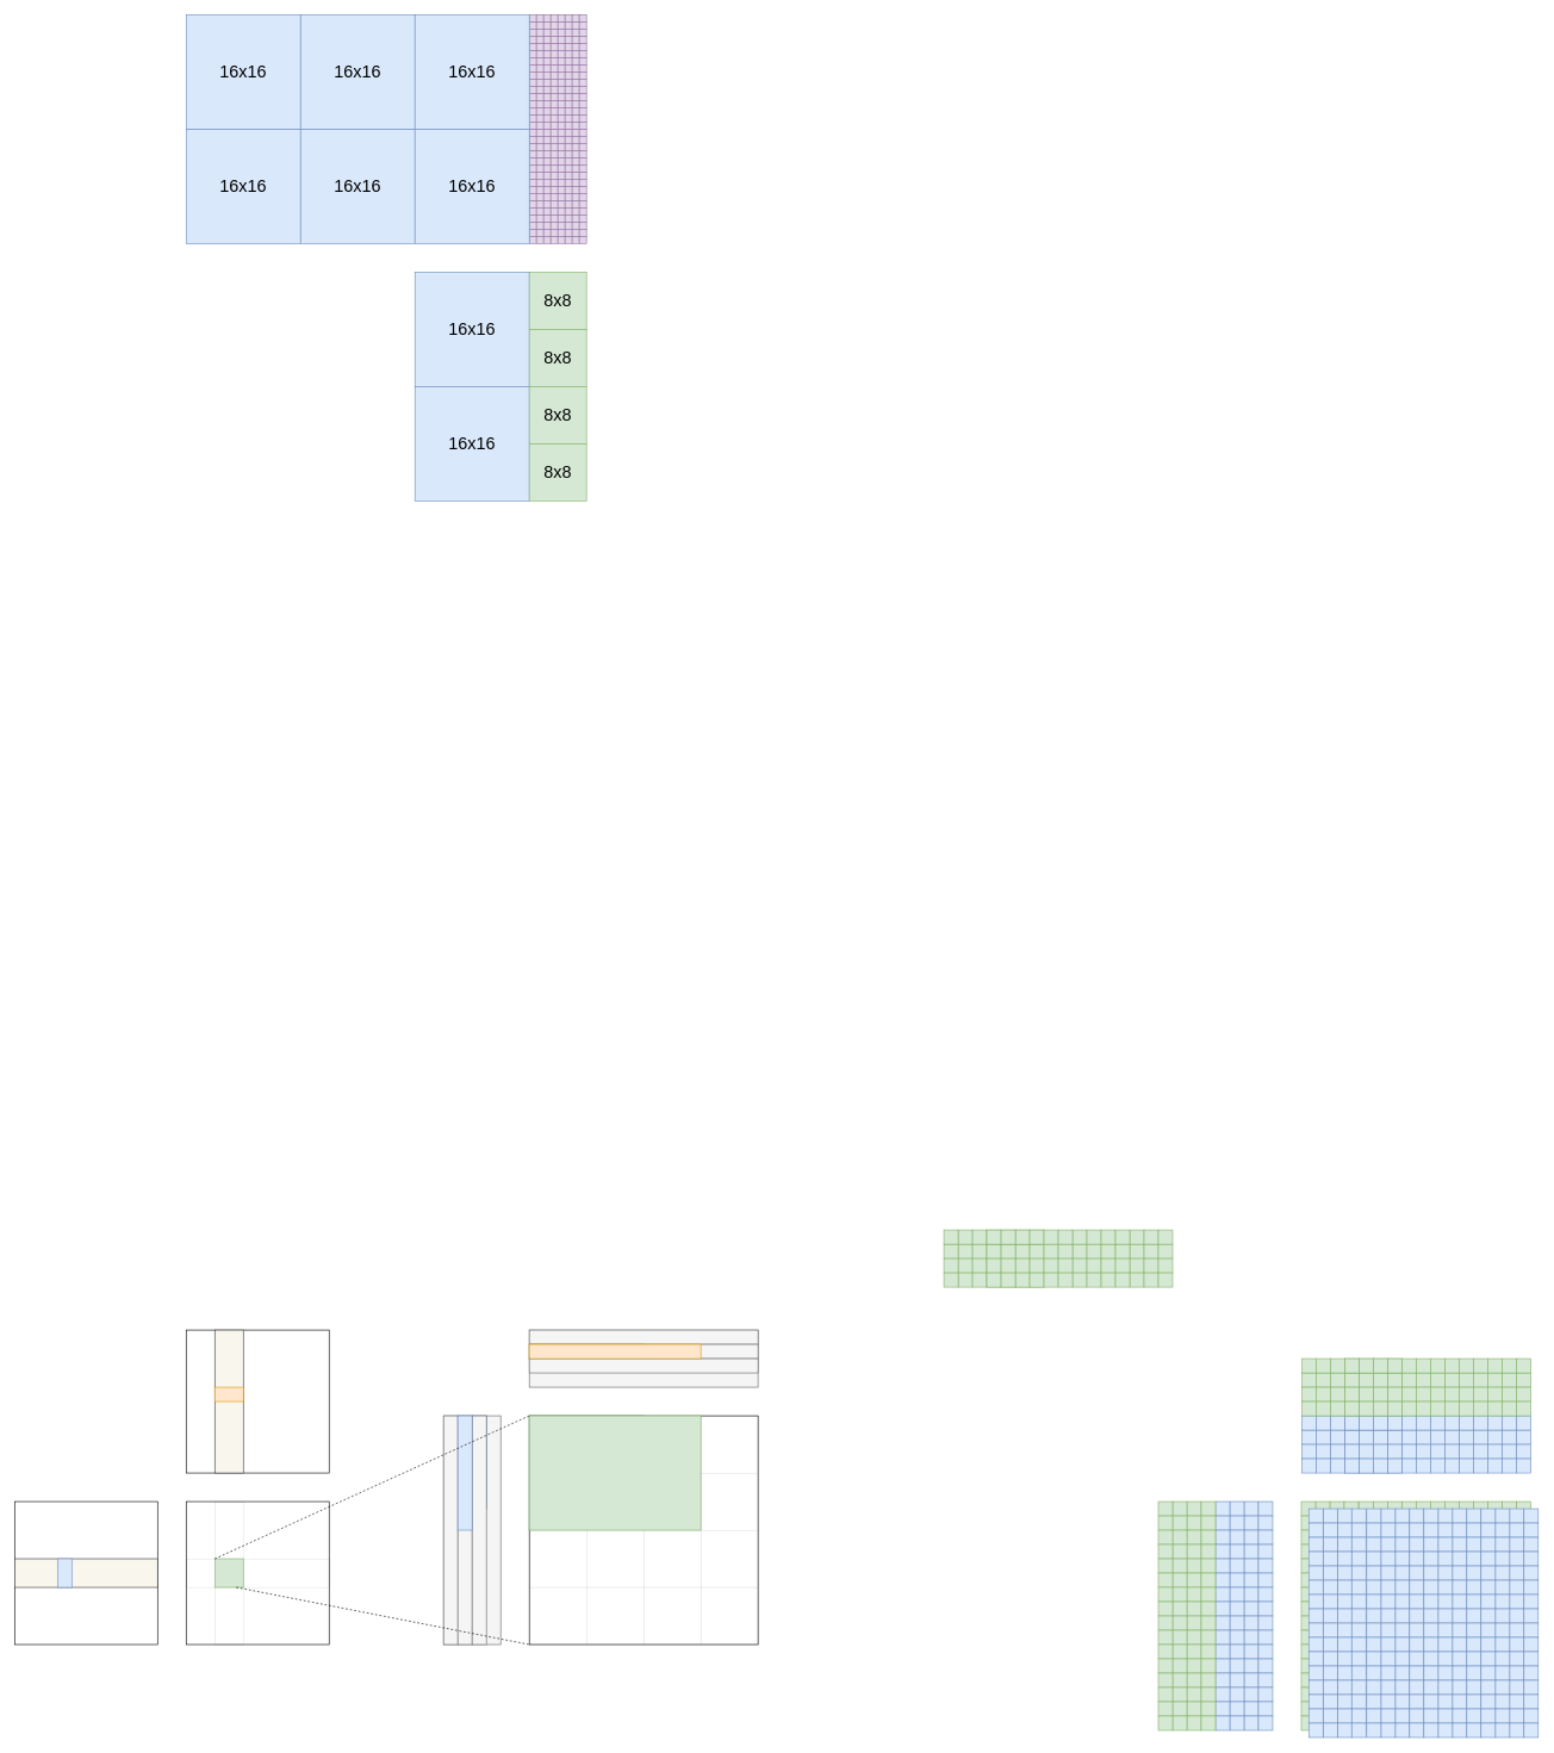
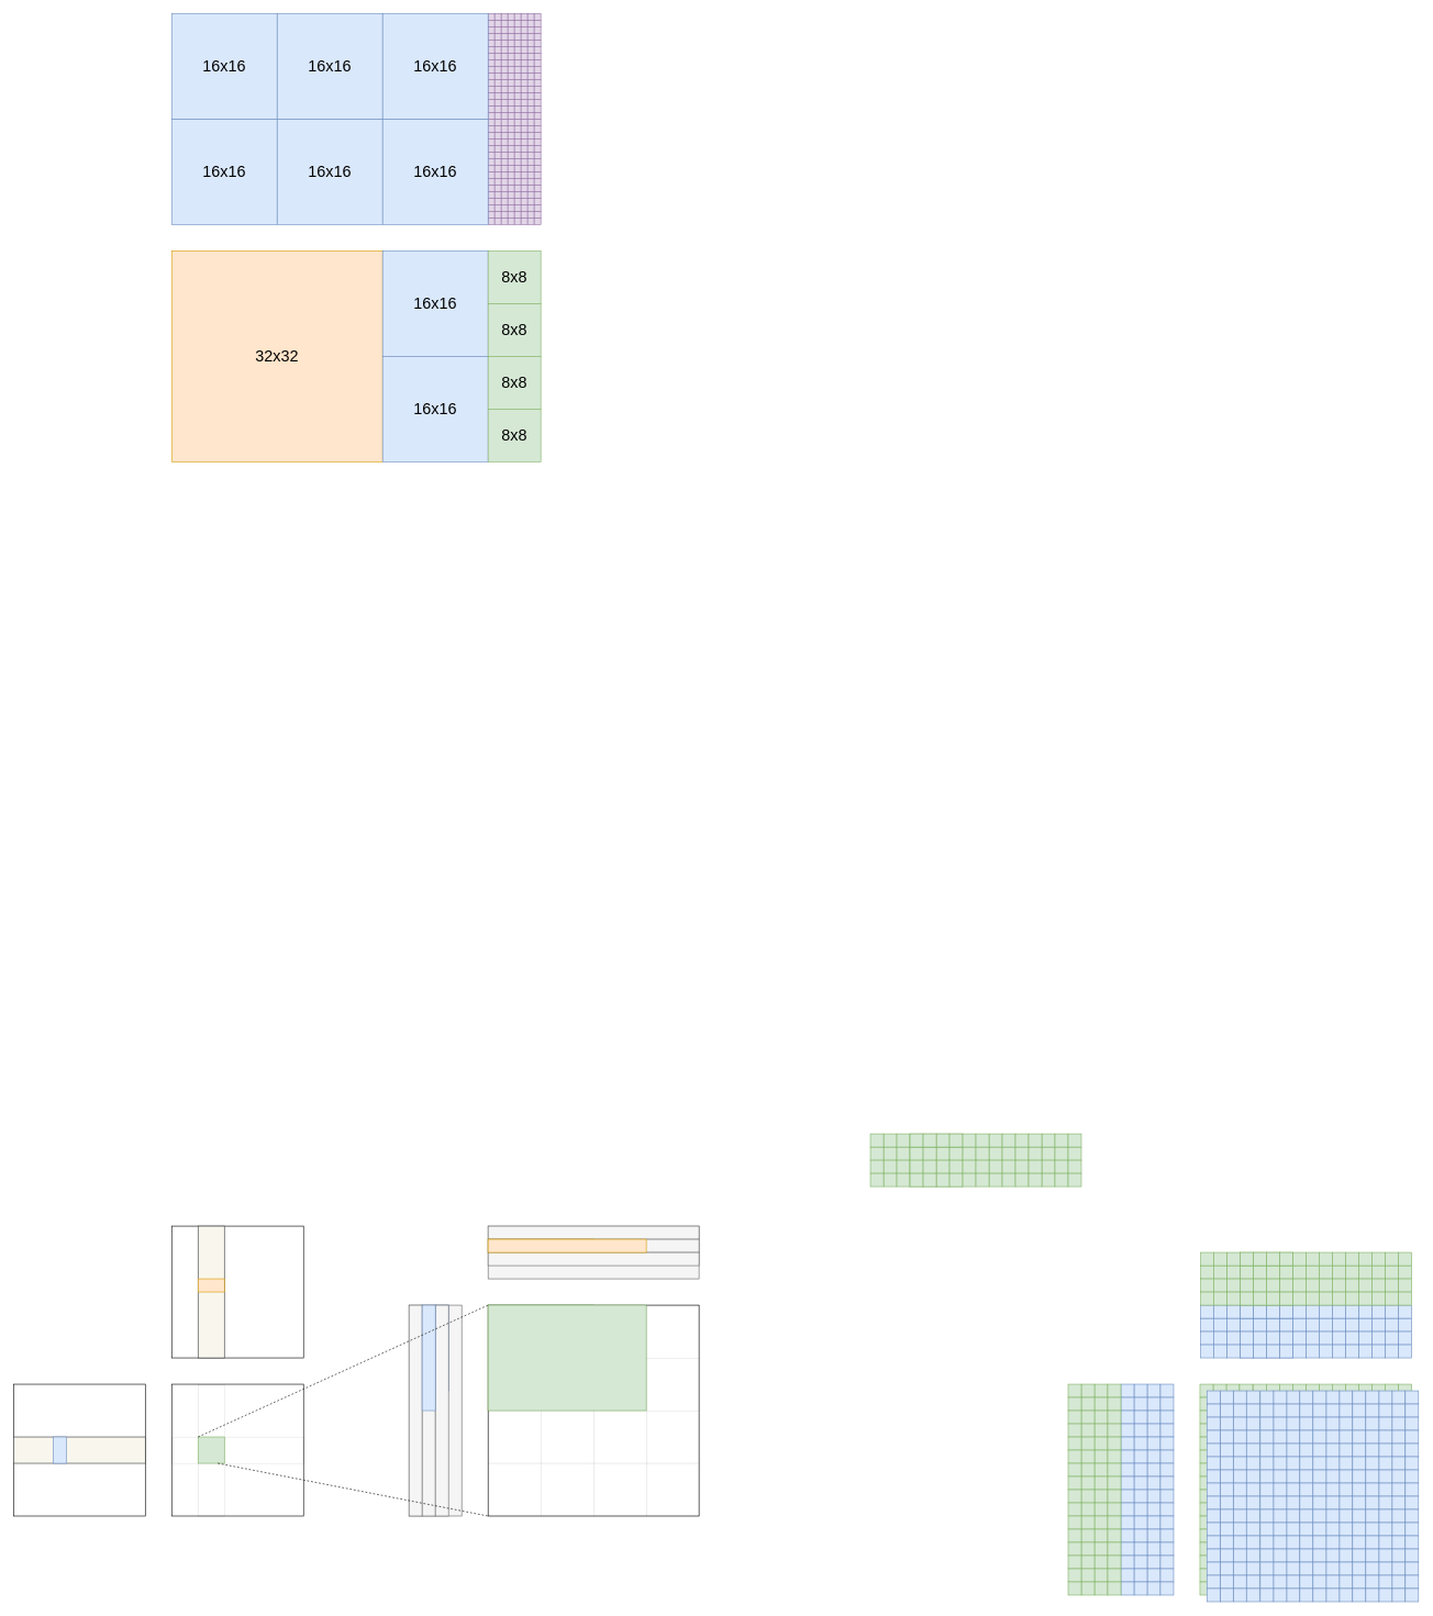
+ <mxCell id="2" value="&lt;font style=&quot;font-size: 24px;&quot;&gt;32x32&lt;/font&gt;" style="rounded=0;whiteSpace=wrap;html=1;fillColor=#ffe6cc;strokeColor=#d79b00;" parent="1" vertex="1"><mxGeometry x="260" y="380" width="320" height="320" as="geometry" /></mxCell>
